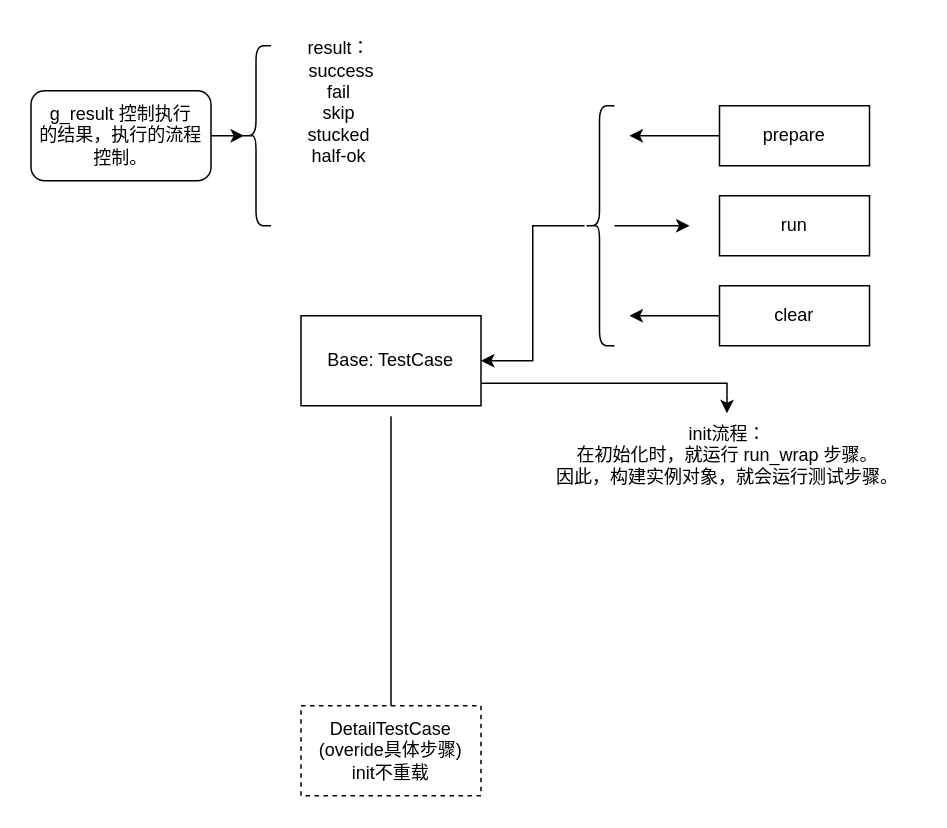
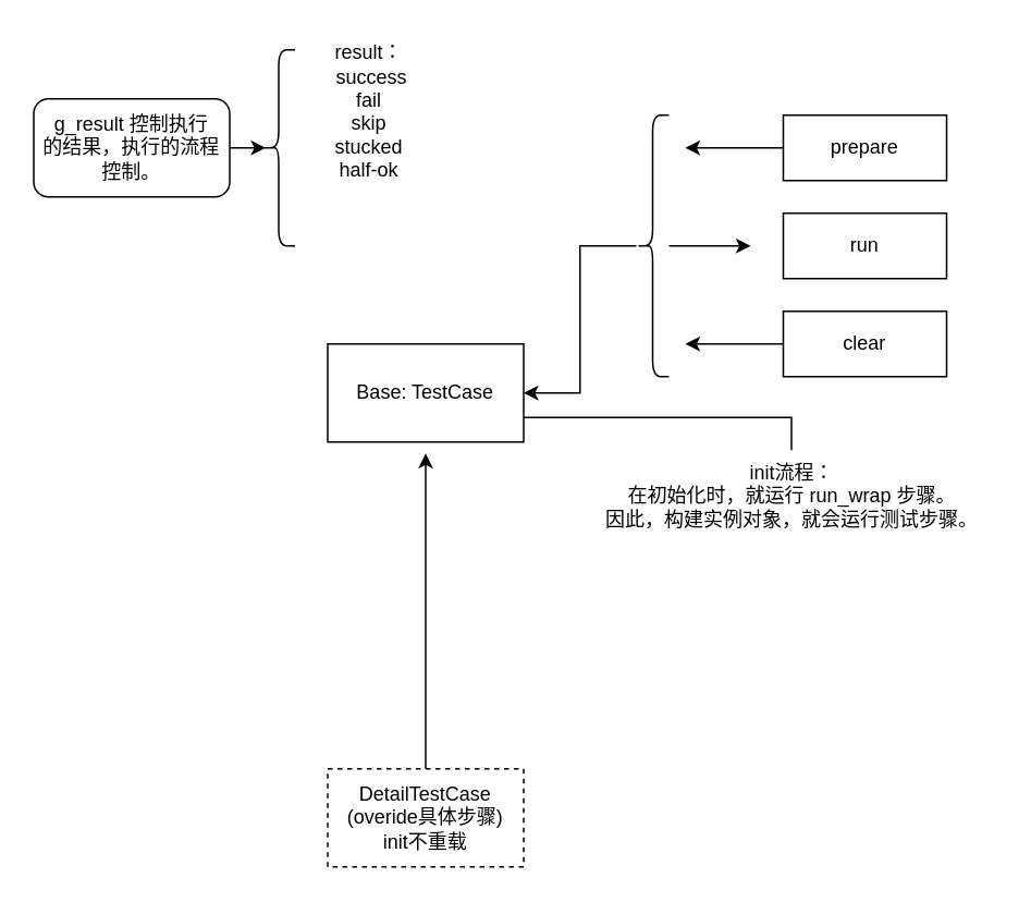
- <mxCell id="3" style="edgeStyle=orthogonalEdgeStyle;rounded=0;orthogonalLoop=1;jettySize=auto;html=1;exitX=1;exitY=0.75;exitDx=0;exitDy=0;" edge="1" parent="1" source="4" target="14"><mxGeometry relative="1" as="geometry" /></mxCell>
+ <mxCell id="3" style="edgeStyle=orthogonalEdgeStyle;rounded=0;orthogonalLoop=1;jettySize=auto;html=1;exitX=1;exitY=0.75;exitDx=0;exitDy=0;endArrow=none;" edge="1" parent="1" source="4" target="14"><mxGeometry relative="1" as="geometry" /></mxCell>
- <mxCell id="5" style="edgeStyle=orthogonalEdgeStyle;rounded=0;orthogonalLoop=1;jettySize=auto;html=1;entryX=0.5;entryY=1.117;entryDx=0;entryDy=0;entryPerimeter=0;endArrow=none;" edge="1" parent="1" source="2" target="4"><mxGeometry relative="1" as="geometry" /></mxCell>
+ <mxCell id="5" style="edgeStyle=orthogonalEdgeStyle;rounded=0;orthogonalLoop=1;jettySize=auto;html=1;entryX=0.5;entryY=1.117;entryDx=0;entryDy=0;entryPerimeter=0;" edge="1" parent="1" source="2" target="4"><mxGeometry relative="1" as="geometry" /></mxCell>
